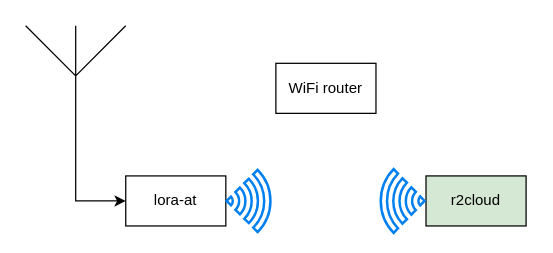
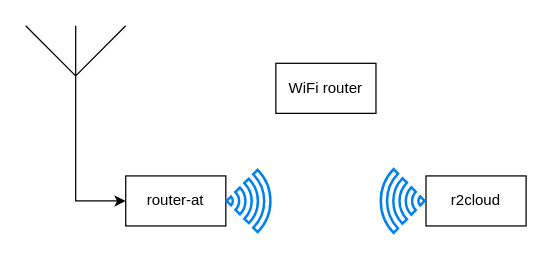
- <mxCell id="4" value="lora-at" style="rounded=0;whiteSpace=wrap;html=1;" vertex="1" parent="1"><mxGeometry x="100" y="140" width="80" height="40" as="geometry" /></mxCell>
+ <mxCell id="4" value="router-at" style="rounded=0;whiteSpace=wrap;html=1;" vertex="1" parent="1"><mxGeometry x="100" y="140" width="80" height="40" as="geometry" /></mxCell>
- <mxCell id="6" value="r2cloud" style="rounded=0;whiteSpace=wrap;html=1;fillColor=#d5e8d4;" vertex="1" parent="1"><mxGeometry x="340" y="140" width="80" height="40" as="geometry" /></mxCell>
+ <mxCell id="6" value="r2cloud" style="rounded=0;whiteSpace=wrap;html=1;" vertex="1" parent="1"><mxGeometry x="340" y="140" width="80" height="40" as="geometry" /></mxCell>
